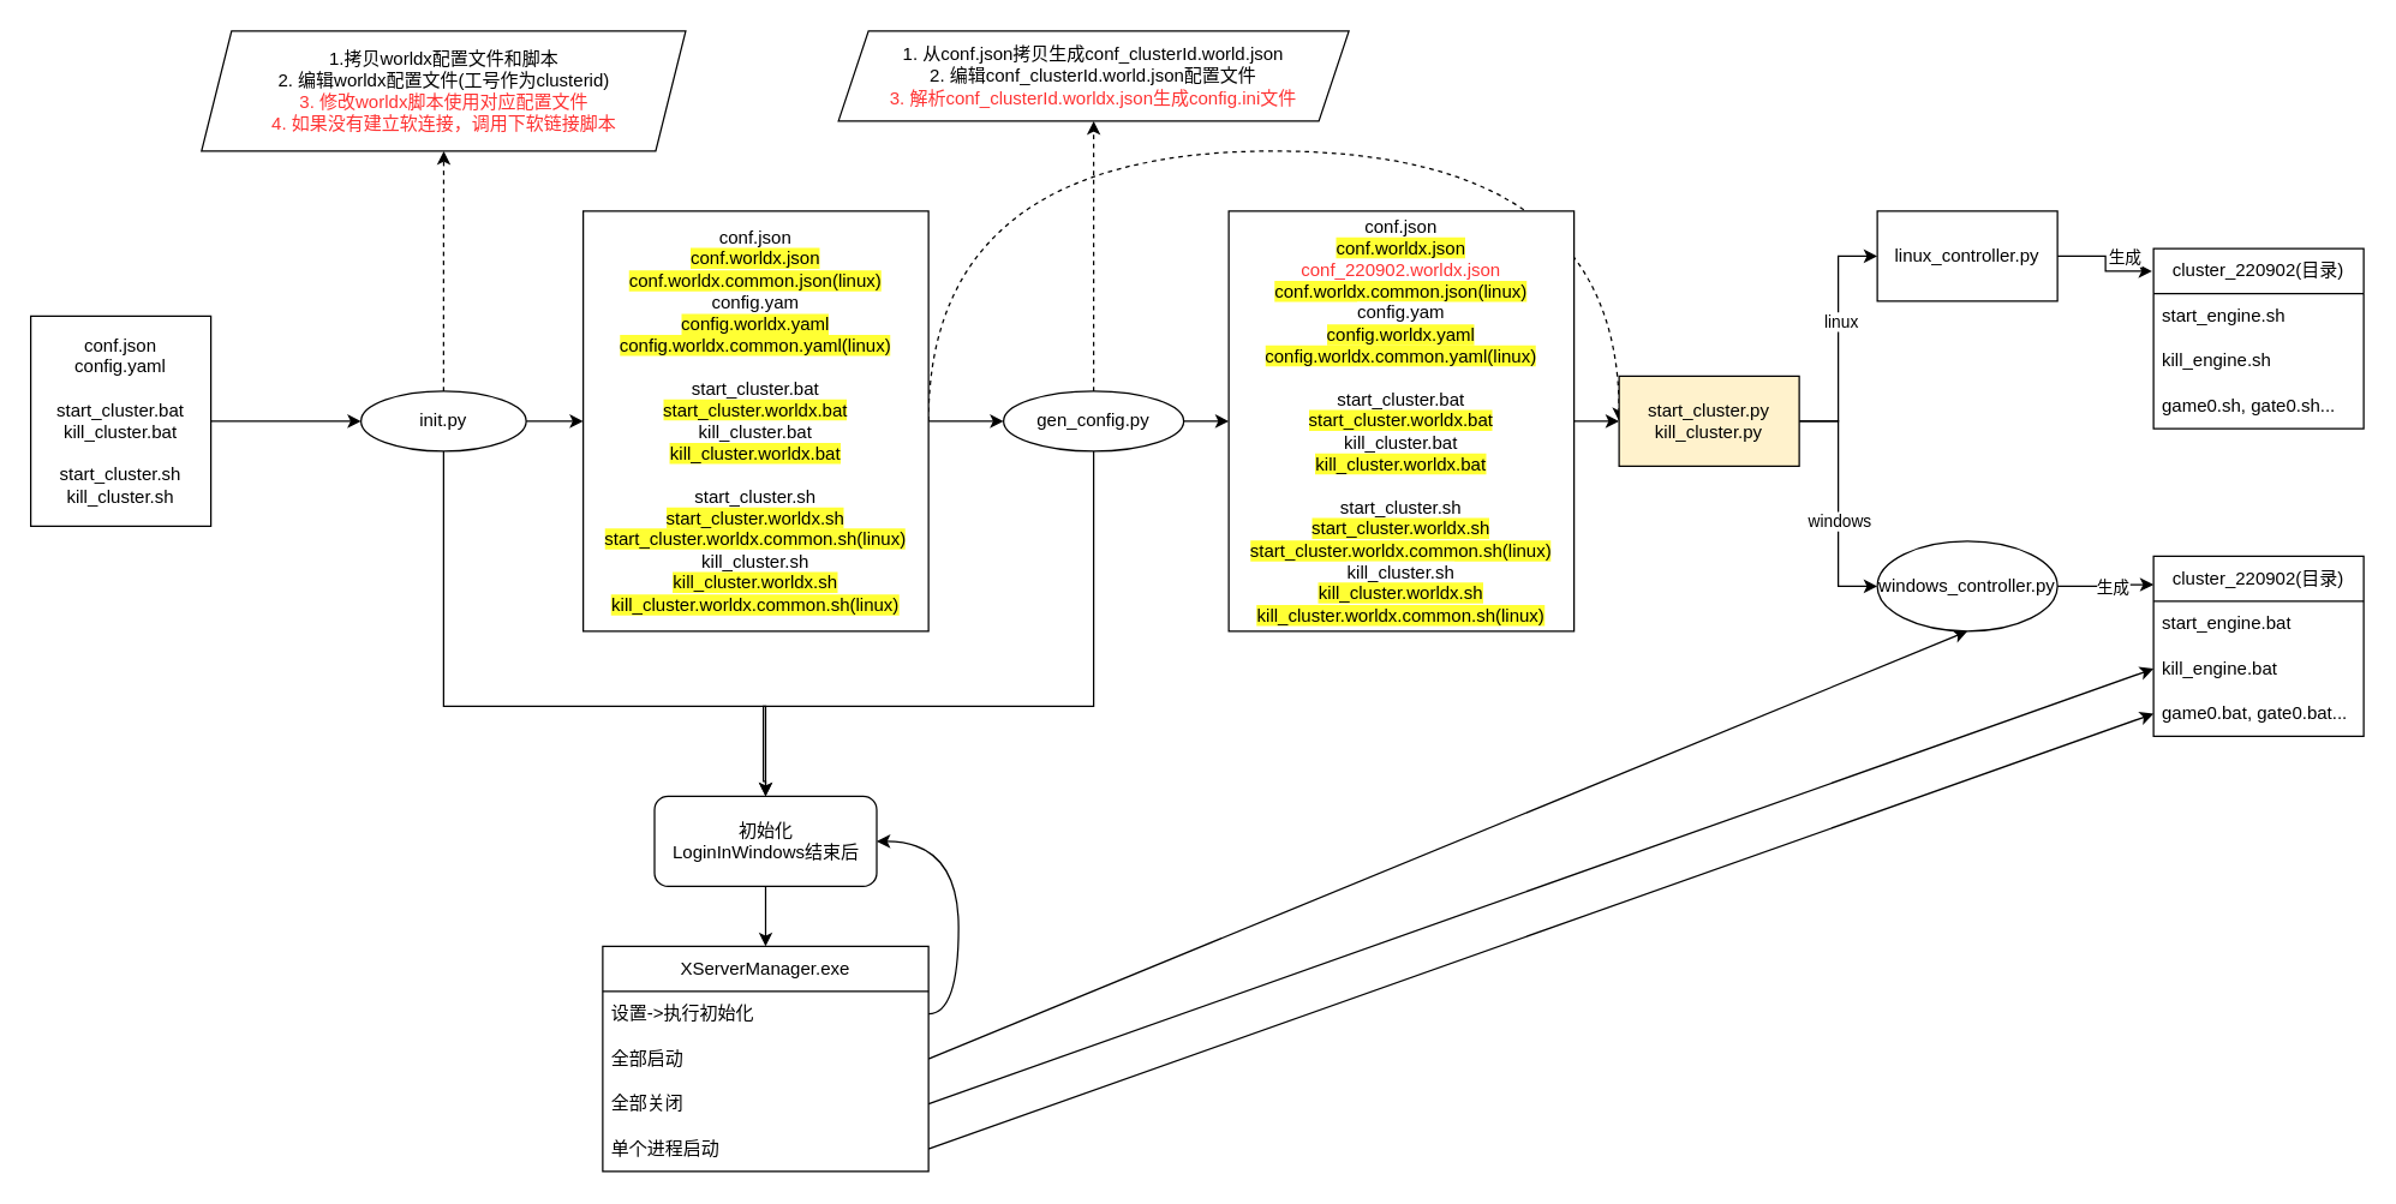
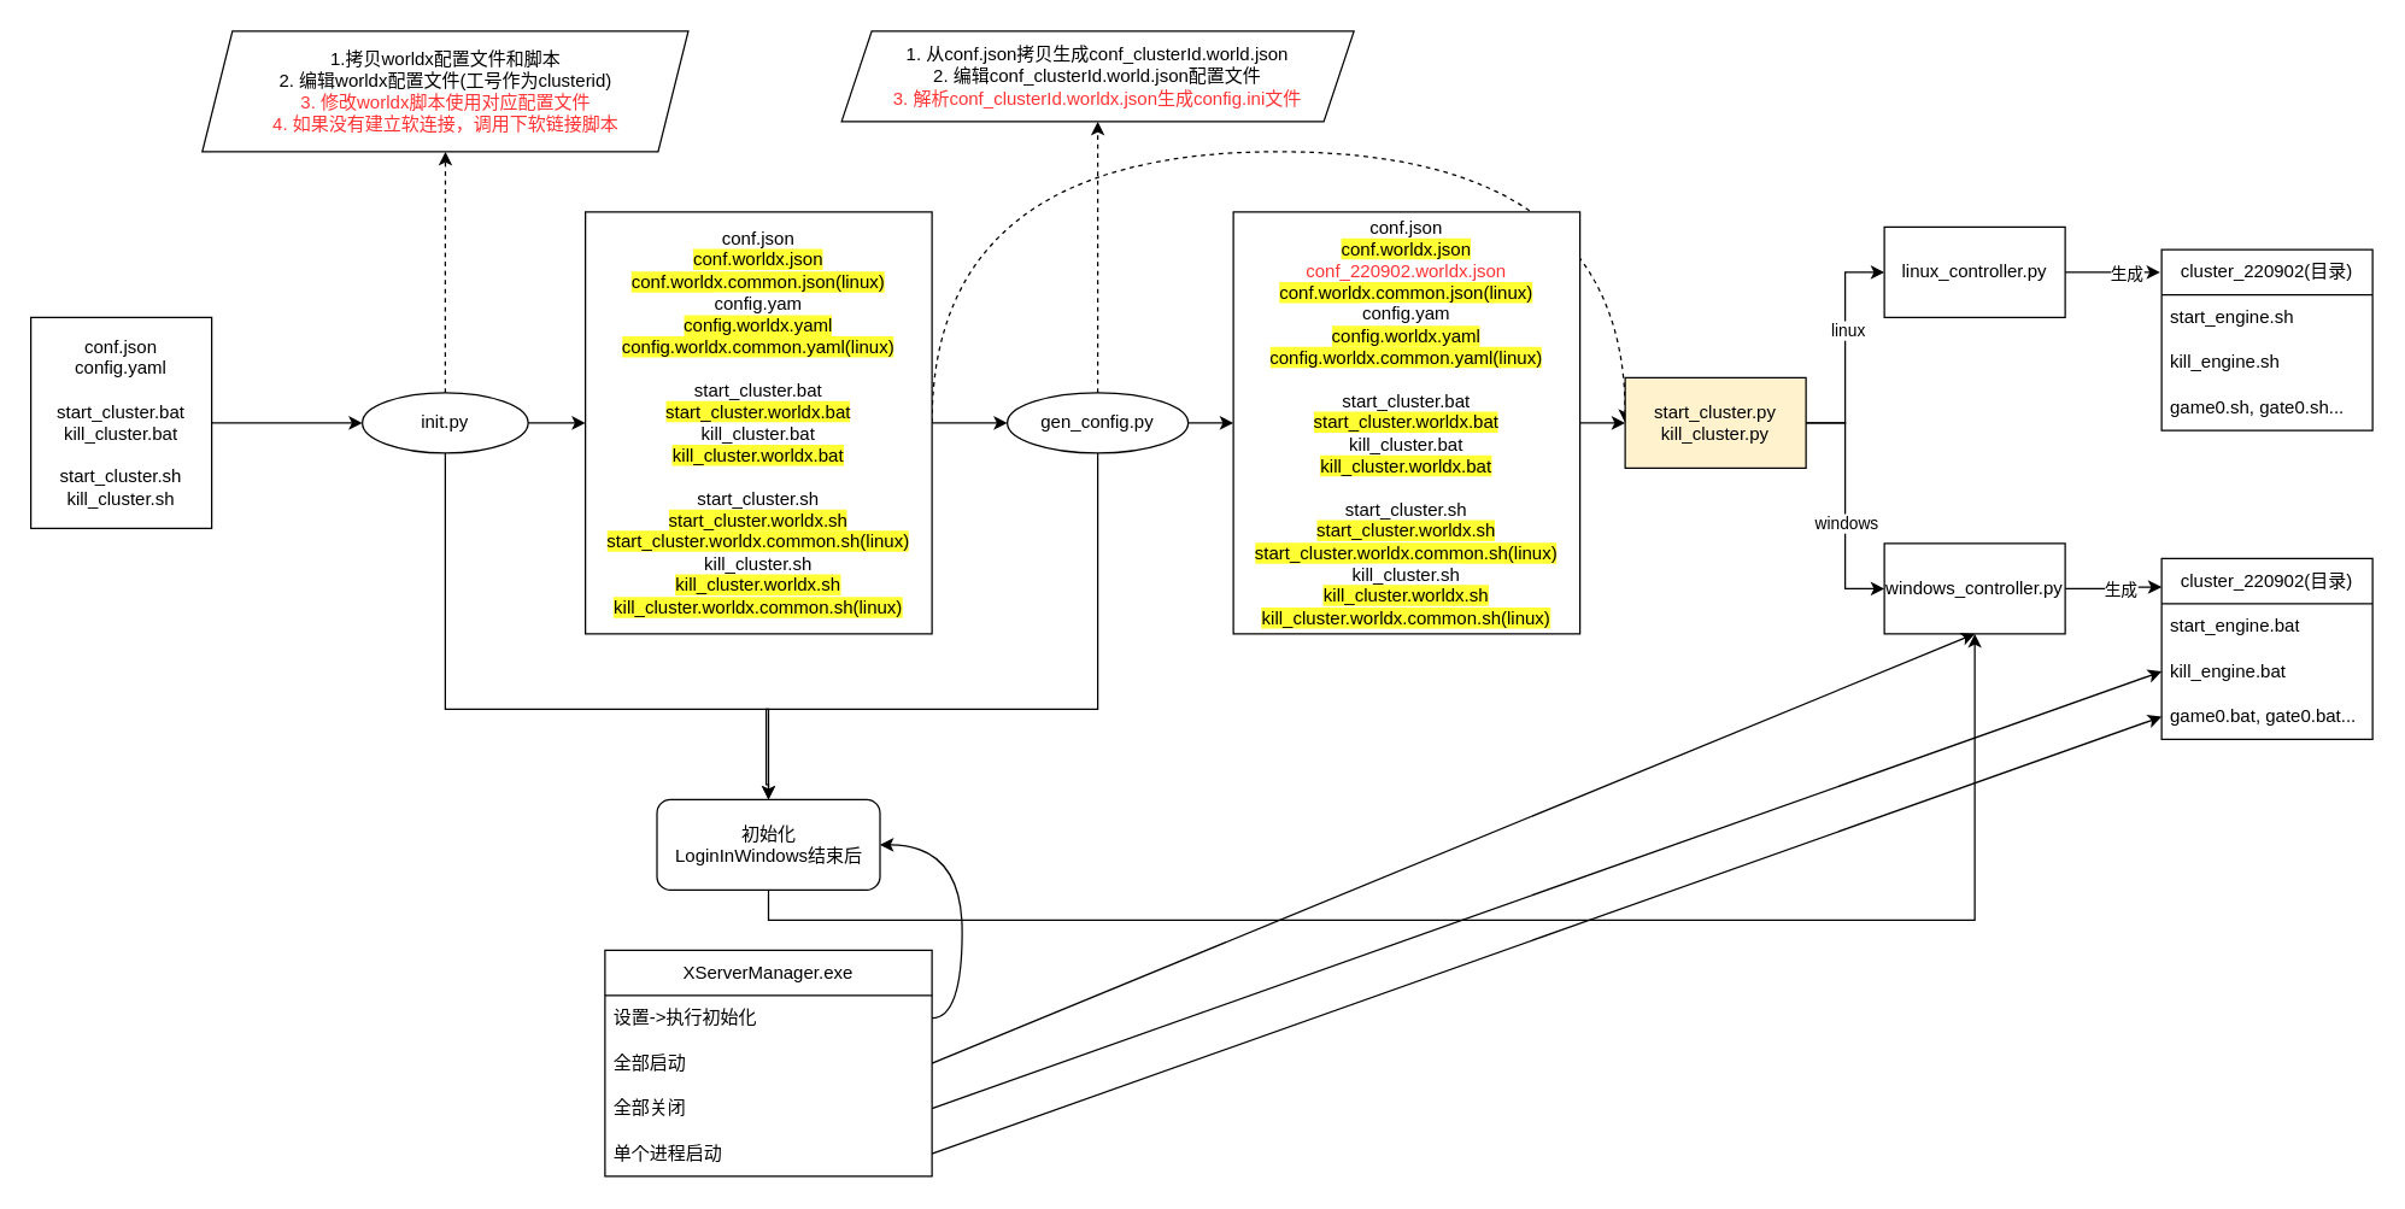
- <mxCell id="37" value="linux_controller.py" style="rounded=0;whiteSpace=wrap;html=1;" vertex="1" parent="1"><mxGeometry x="1250" y="140" width="120" height="60" as="geometry" /></mxCell>
+ <mxCell id="37" value="linux_controller.py" style="rounded=0;whiteSpace=wrap;html=1;" vertex="1" parent="1"><mxGeometry x="1250" y="150" width="120" height="60" as="geometry" /></mxCell>
- <mxCell id="34" value="windows_controller.py" style="ellipse;whiteSpace=wrap;html=1;" vertex="1" parent="1"><mxGeometry x="1250" y="360" width="120" height="60" as="geometry" /></mxCell>
+ <mxCell id="34" value="windows_controller.py" style="rounded=0;whiteSpace=wrap;html=1;" vertex="1" parent="1"><mxGeometry x="1250" y="360" width="120" height="60" as="geometry" /></mxCell>
- <mxCell id="24" style="edgeStyle=orthogonalEdgeStyle;rounded=0;orthogonalLoop=1;jettySize=auto;html=1;exitX=0.5;exitY=1;exitDx=0;exitDy=0;entryX=0.5;entryY=0;entryDx=0;entryDy=0;" edge="1" parent="1" source="25" target="19"><mxGeometry relative="1" as="geometry" /></mxCell>
+ <mxCell id="24" style="edgeStyle=orthogonalEdgeStyle;rounded=0;orthogonalLoop=1;jettySize=auto;html=1;exitX=0.5;exitY=1;exitDx=0;exitDy=0;" edge="1" parent="1" source="25" target="34"><mxGeometry relative="1" as="geometry" /></mxCell>
